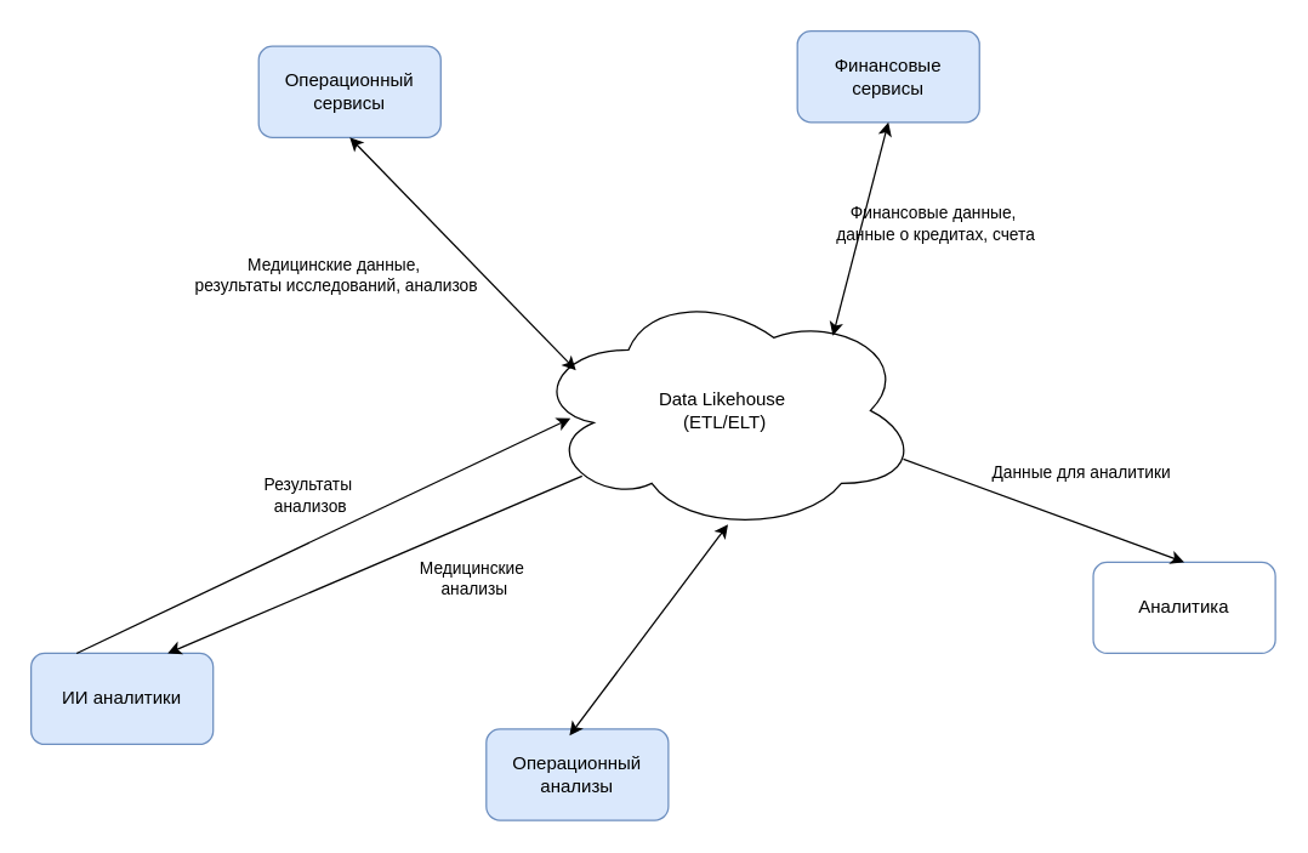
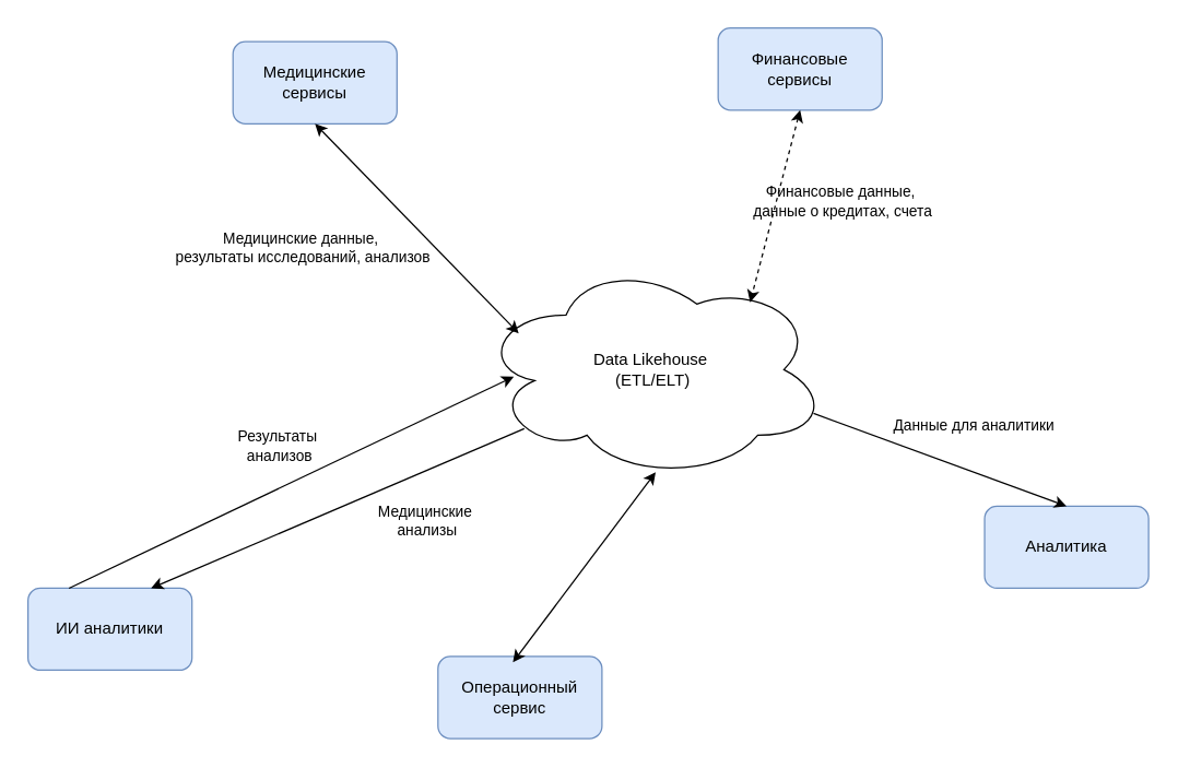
- <mxCell id="2" value="Операционный сервисы" style="rounded=1;whiteSpace=wrap;html=1;fillColor=#dae8fc;strokeColor=#6c8ebf;" vertex="1" parent="1"><mxGeometry x="170" y="30" width="120" height="60" as="geometry" /></mxCell>
+ <mxCell id="2" value="Медицинские сервисы" style="rounded=1;whiteSpace=wrap;html=1;fillColor=#dae8fc;strokeColor=#6c8ebf;" vertex="1" parent="1"><mxGeometry x="170" y="30" width="120" height="60" as="geometry" /></mxCell>
- <mxCell id="8" value="" style="endArrow=classic;startArrow=classic;html=1;rounded=0;entryX=0.778;entryY=0.192;entryDx=0;entryDy=0;entryPerimeter=0;exitX=0.5;exitY=1;exitDx=0;exitDy=0;" edge="1" parent="1" source="3" target="6"><mxGeometry width="50" height="50" relative="1" as="geometry"><mxPoint x="-340" y="-180" as="sourcePoint" /><mxPoint x="-190" y="-50" as="targetPoint" /><Array as="points" /></mxGeometry></mxCell>
+ <mxCell id="8" value="" style="endArrow=classic;startArrow=classic;html=1;rounded=0;entryX=0.778;entryY=0.192;entryDx=0;entryDy=0;entryPerimeter=0;exitX=0.5;exitY=1;exitDx=0;exitDy=0;dashed=1;" edge="1" parent="1" source="3" target="6"><mxGeometry width="50" height="50" relative="1" as="geometry"><mxPoint x="-340" y="-180" as="sourcePoint" /><mxPoint x="-190" y="-50" as="targetPoint" /><Array as="points" /></mxGeometry></mxCell>
- <mxCell id="4" value="Аналитика" style="rounded=1;whiteSpace=wrap;html=1;fillColor=#ffffff;strokeColor=#6c8ebf;" vertex="1" parent="1"><mxGeometry x="720" y="370" width="120" height="60" as="geometry" /></mxCell>
+ <mxCell id="4" value="Аналитика" style="rounded=1;whiteSpace=wrap;html=1;fillColor=#dae8fc;strokeColor=#6c8ebf;" vertex="1" parent="1"><mxGeometry x="720" y="370" width="120" height="60" as="geometry" /></mxCell>
- <mxCell id="5" value="Операционный анализы" style="rounded=1;whiteSpace=wrap;html=1;fillColor=#dae8fc;strokeColor=#6c8ebf;" vertex="1" parent="1"><mxGeometry x="320" y="480" width="120" height="60" as="geometry" /></mxCell>
+ <mxCell id="5" value="Операционный сервис" style="rounded=1;whiteSpace=wrap;html=1;fillColor=#dae8fc;strokeColor=#6c8ebf;" vertex="1" parent="1"><mxGeometry x="320" y="480" width="120" height="60" as="geometry" /></mxCell>
